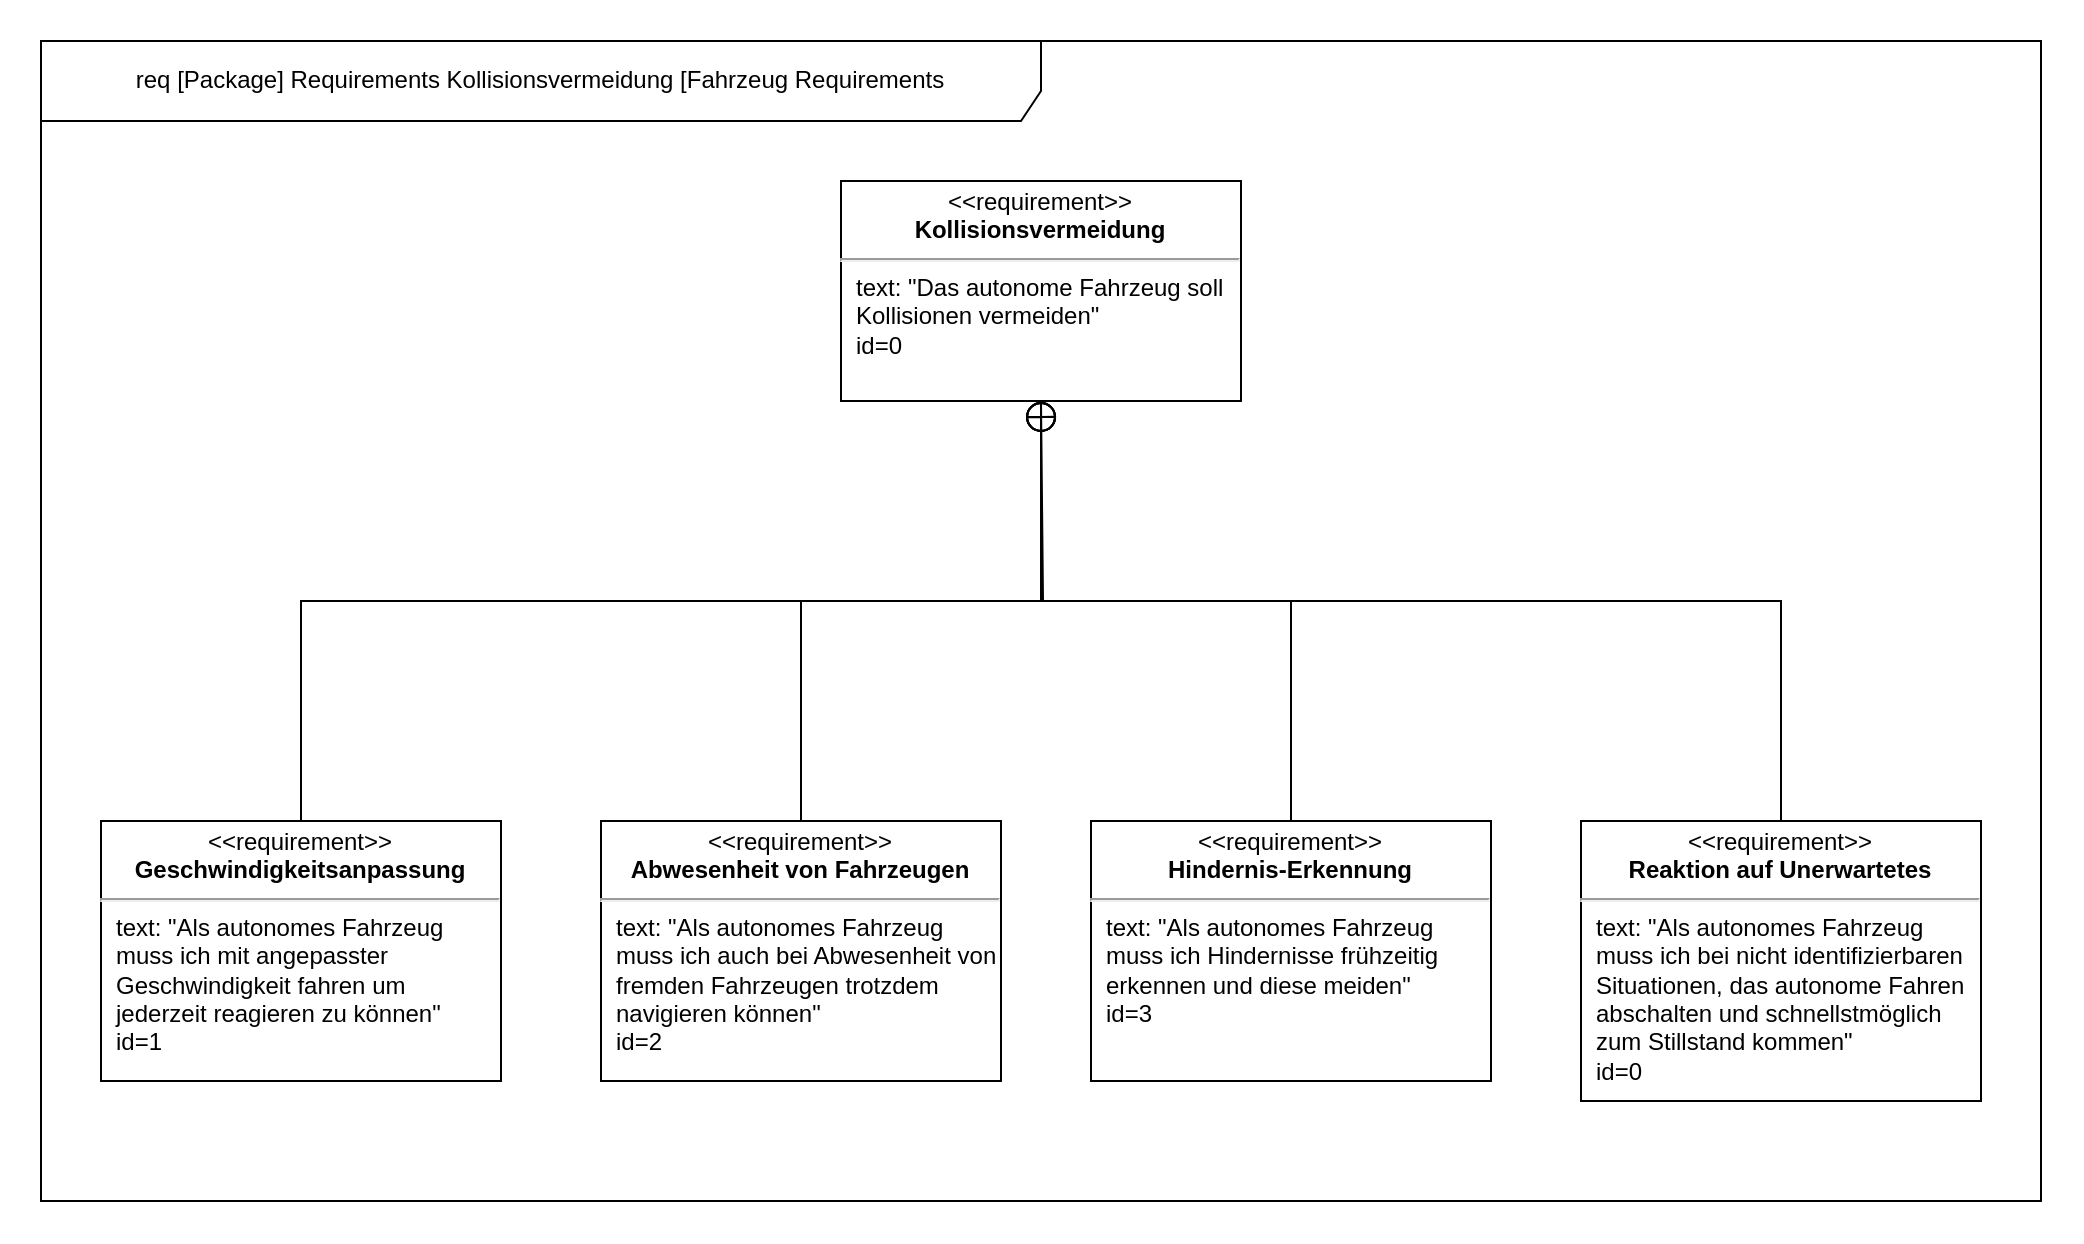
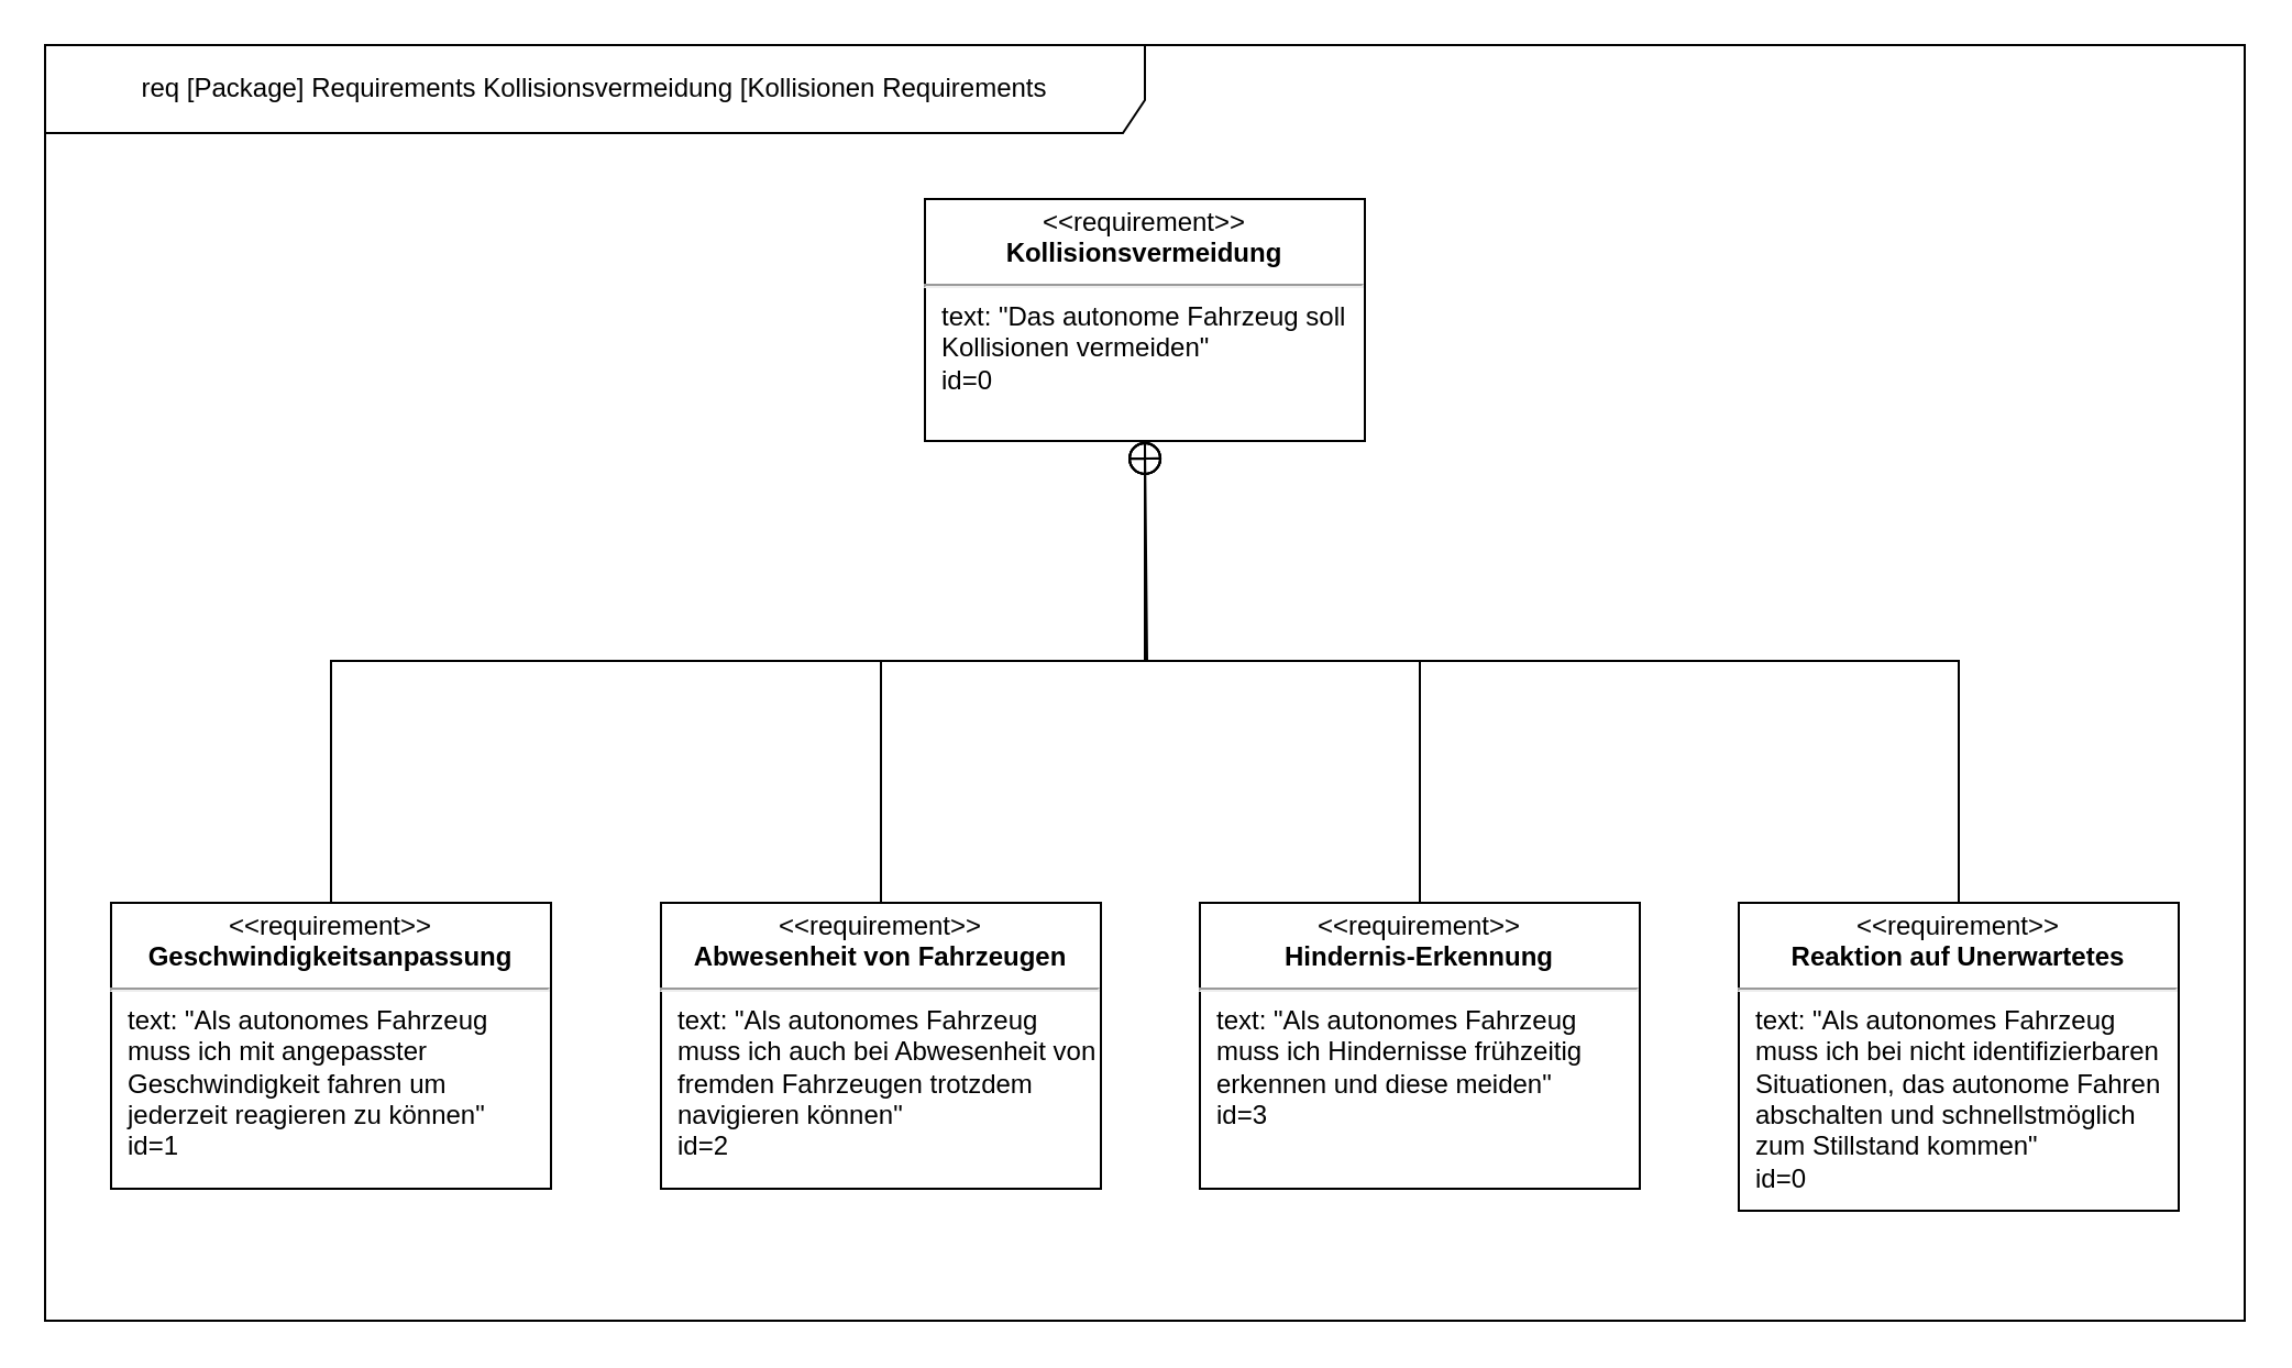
- <mxCell id="2" value="req [Package] Requirements Kollisionsvermeidung [Fahrzeug Requirements" style="shape=umlFrame;whiteSpace=wrap;html=1;pointerEvents=0;width=500;height=40;" vertex="1" parent="1"><mxGeometry x="20" y="20" width="1000" height="580" as="geometry" /></mxCell>
+ <mxCell id="2" value="req [Package] Requirements Kollisionsvermeidung [Kollisionen Requirements" style="shape=umlFrame;whiteSpace=wrap;html=1;pointerEvents=0;width=500;height=40;" vertex="1" parent="1"><mxGeometry x="20" y="20" width="1000" height="580" as="geometry" /></mxCell>
